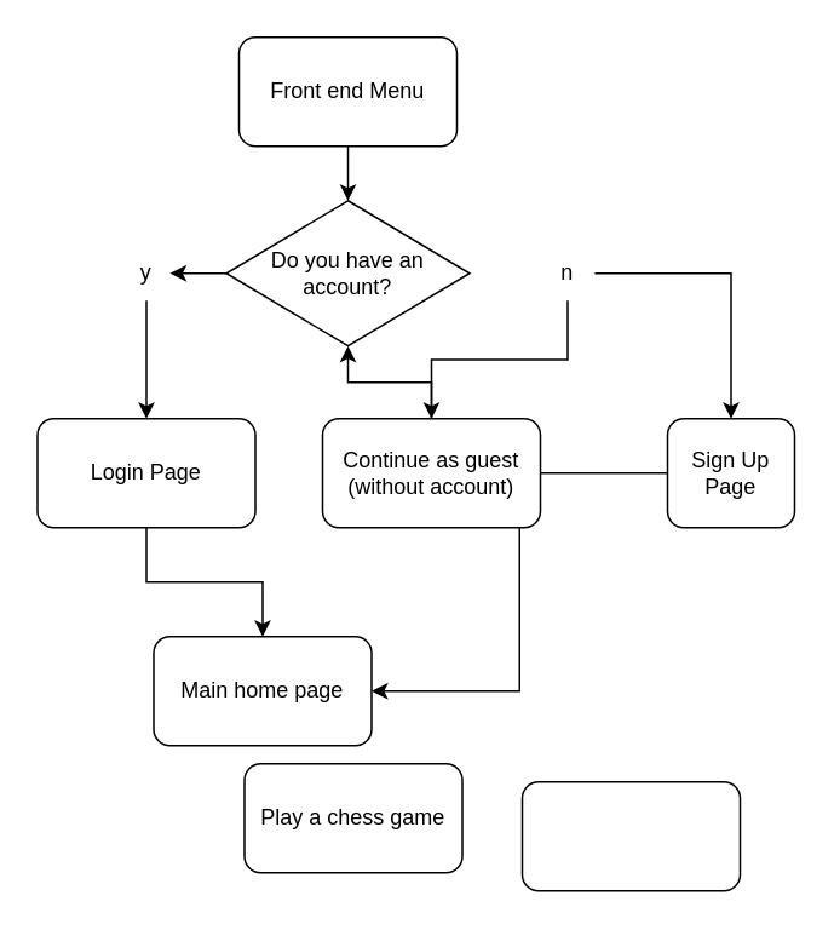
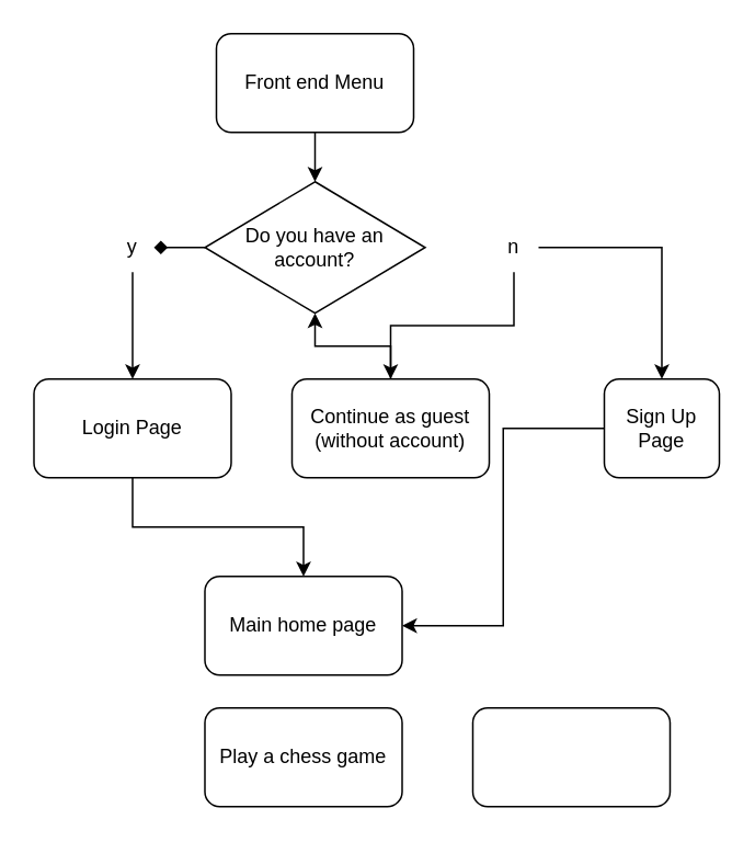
- <mxCell id="4" style="edgeStyle=orthogonalEdgeStyle;rounded=0;orthogonalLoop=1;jettySize=auto;html=1;exitX=0;exitY=0.5;exitDx=0;exitDy=0;" parent="1" source="5" target="6" edge="1"><mxGeometry relative="1" as="geometry"><mxPoint x="104" y="190" as="targetPoint" /><Array as="points"><mxPoint x="97" y="150" /></Array></mxGeometry></mxCell>
+ <mxCell id="4" style="edgeStyle=orthogonalEdgeStyle;rounded=0;orthogonalLoop=1;jettySize=auto;html=1;exitX=0;exitY=0.5;exitDx=0;exitDy=0;endArrow=diamond;" parent="1" source="5" target="6" edge="1"><mxGeometry relative="1" as="geometry"><mxPoint x="104" y="190" as="targetPoint" /><Array as="points"><mxPoint x="97" y="150" /></Array></mxGeometry></mxCell>
- <mxCell id="16" value="Main home page" style="rounded=1;whiteSpace=wrap;html=1;" parent="1" vertex="1"><mxGeometry x="84" y="350" width="120" height="60" as="geometry" /></mxCell>
+ <mxCell id="16" value="Main home page" style="rounded=1;whiteSpace=wrap;html=1;" parent="1" vertex="1"><mxGeometry x="124" y="350" width="120" height="60" as="geometry" /></mxCell>
- <mxCell id="19" value="Play a chess game" style="rounded=1;whiteSpace=wrap;html=1;" vertex="1" parent="1"><mxGeometry x="134" y="420" width="120" height="60" as="geometry" /></mxCell>
+ <mxCell id="19" value="Play a chess game" style="rounded=1;whiteSpace=wrap;html=1;" vertex="1" parent="1"><mxGeometry x="124" y="430" width="120" height="60" as="geometry" /></mxCell>
